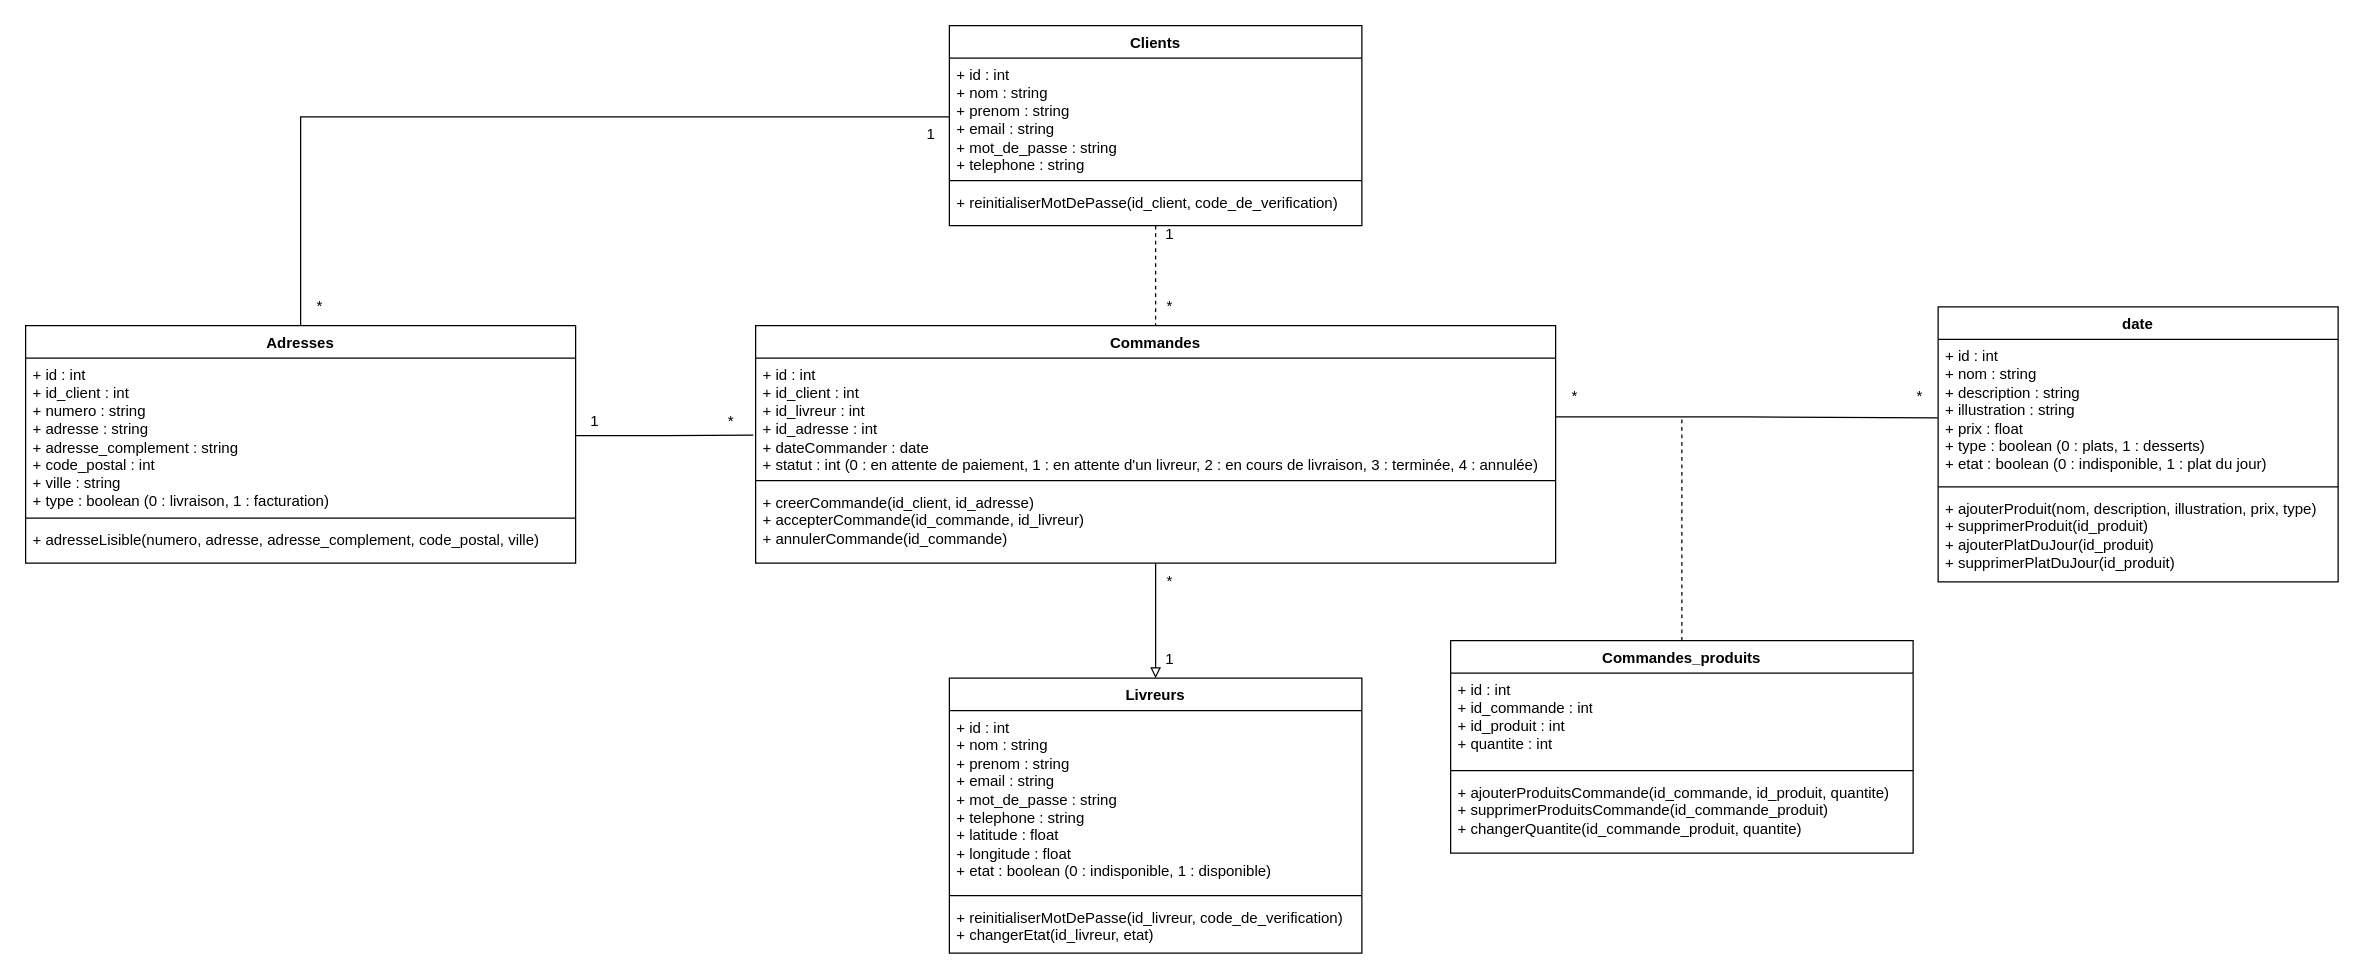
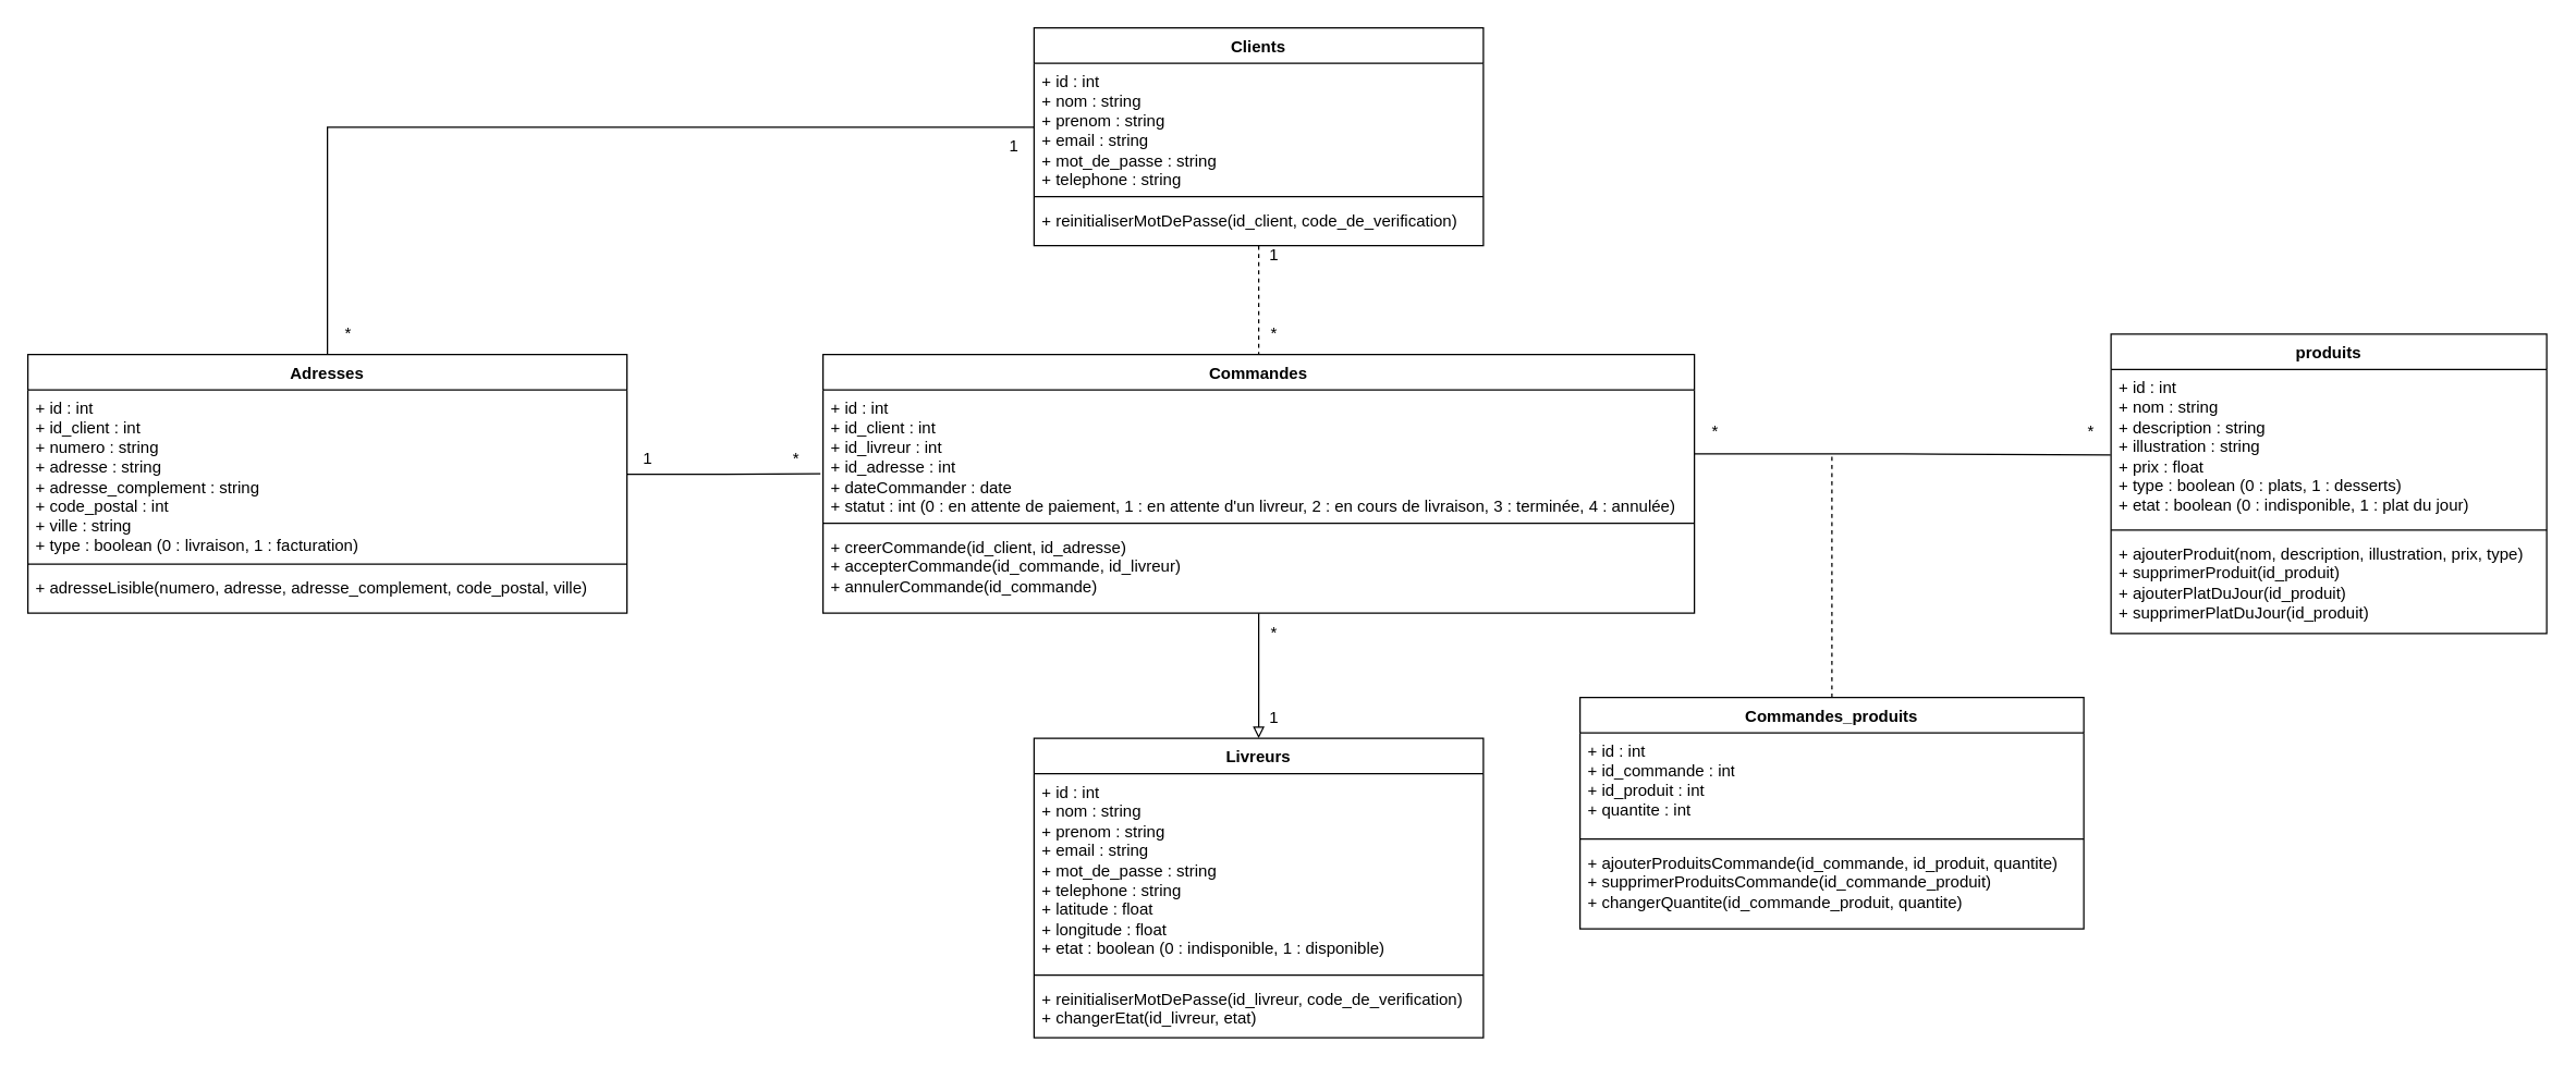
- <mxCell id="26" value="date" style="swimlane;fontStyle=1;align=center;verticalAlign=top;childLayout=stackLayout;horizontal=1;startSize=26;horizontalStack=0;resizeParent=1;resizeParentMax=0;resizeLast=0;collapsible=1;marginBottom=0;whiteSpace=wrap;html=1;" parent="1" vertex="1"><mxGeometry x="1550" y="245" width="320" height="220" as="geometry" /></mxCell>
+ <mxCell id="26" value="produits" style="swimlane;fontStyle=1;align=center;verticalAlign=top;childLayout=stackLayout;horizontal=1;startSize=26;horizontalStack=0;resizeParent=1;resizeParentMax=0;resizeLast=0;collapsible=1;marginBottom=0;whiteSpace=wrap;html=1;" parent="1" vertex="1"><mxGeometry x="1550" y="245" width="320" height="220" as="geometry" /></mxCell>
